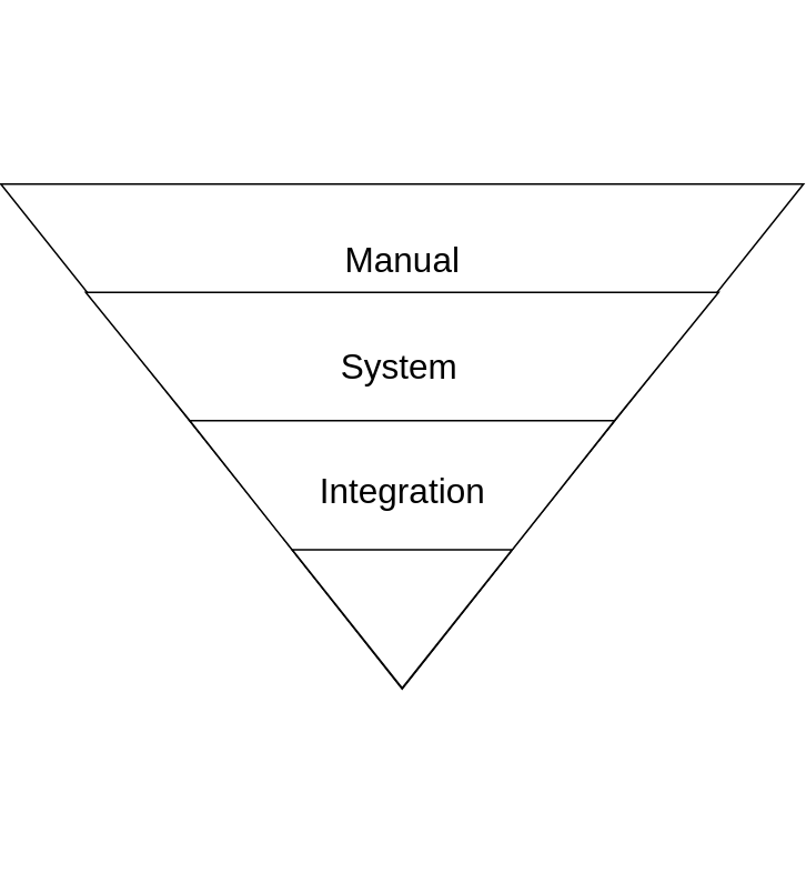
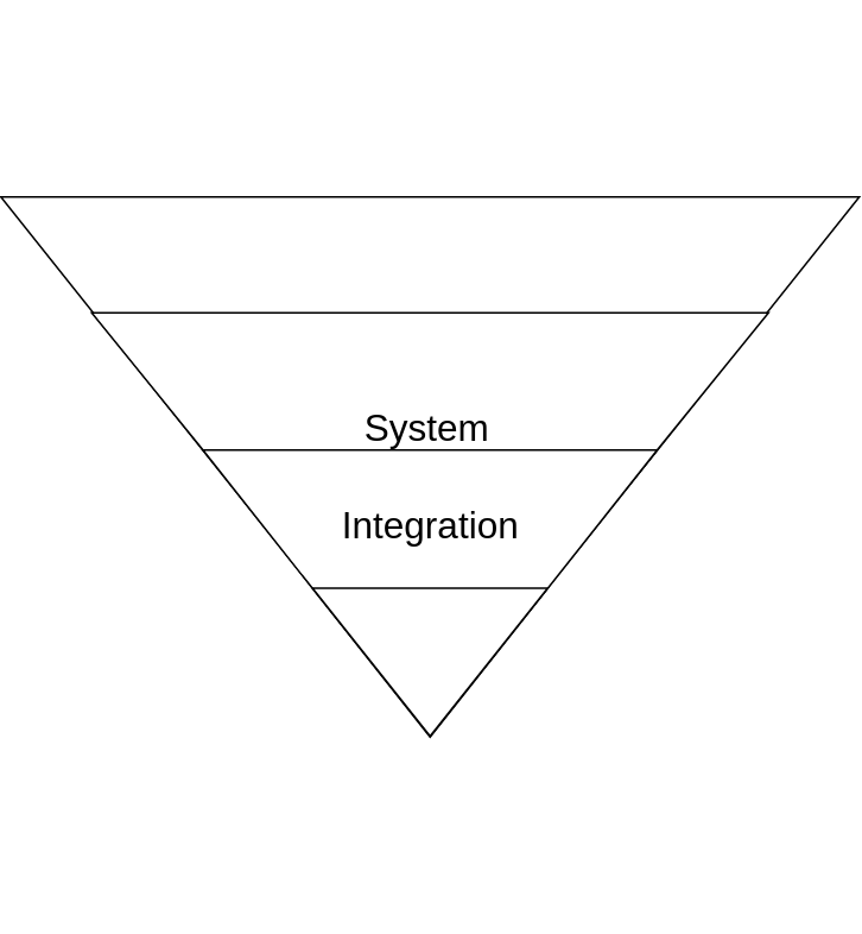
- <mxCell id="6" value="Manual" style="text;html=1;resizable=0;points=[];autosize=1;align=center;verticalAlign=top;spacingTop=-4;fontSize=21;direction=west;" vertex="1" parent="1"><mxGeometry x="141" y="140" width="60" height="20" as="geometry" /></mxCell>
- <mxCell id="7" value="System" style="text;html=1;resizable=0;points=[];autosize=1;align=center;verticalAlign=middle;spacingTop=-4;fontSize=21;direction=west;" vertex="1" parent="1"><mxGeometry x="129" y="205.5" width="80" height="30" as="geometry" /></mxCell>
+ <mxCell id="7" value="System" style="text;html=1;resizable=0;points=[];autosize=1;align=center;verticalAlign=middle;spacingTop=-4;fontSize=21;direction=west;" vertex="1" parent="1"><mxGeometry x="129" y="225.5" width="80" height="30" as="geometry" /></mxCell>
